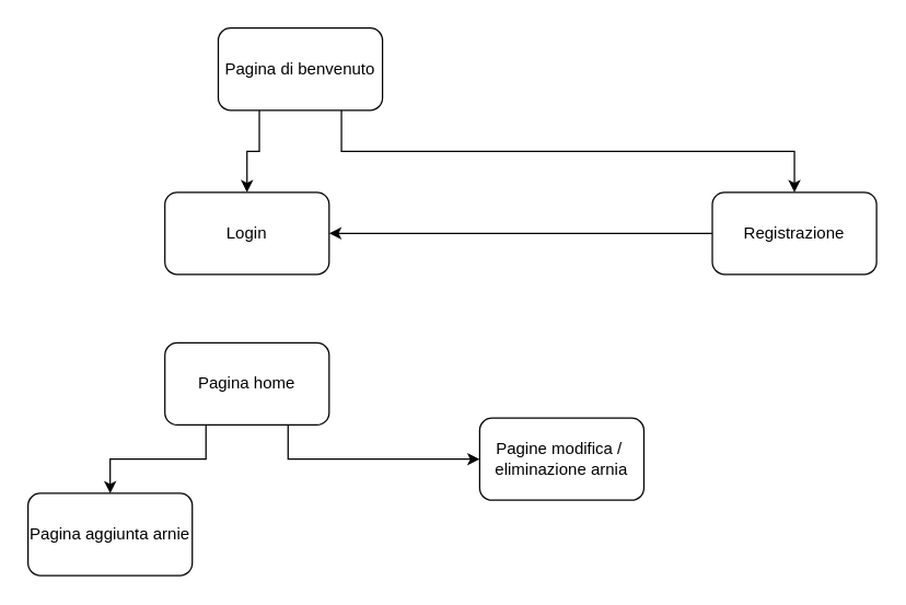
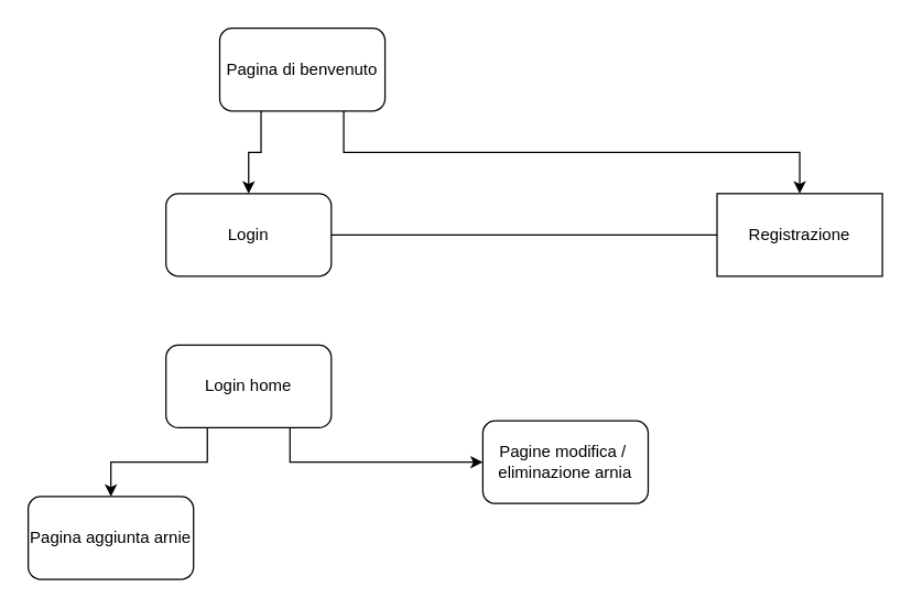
- <mxCell id="6" style="edgeStyle=orthogonalEdgeStyle;rounded=0;orthogonalLoop=1;jettySize=auto;html=1;exitX=0;exitY=0.5;exitDx=0;exitDy=0;" parent="1" source="7" target="5" edge="1"><mxGeometry relative="1" as="geometry" /></mxCell>
+ <mxCell id="6" style="edgeStyle=orthogonalEdgeStyle;rounded=0;orthogonalLoop=1;jettySize=auto;html=1;exitX=0;exitY=0.5;exitDx=0;exitDy=0;endArrow=none;" parent="1" source="7" target="5" edge="1"><mxGeometry relative="1" as="geometry" /></mxCell>
- <mxCell id="7" value="Registrazione" style="rounded=1;whiteSpace=wrap;html=1;" parent="1" vertex="1"><mxGeometry x="520" y="140" width="120" height="60" as="geometry" /></mxCell>
+ <mxCell id="7" value="Registrazione" style="whiteSpace=wrap;html=1;rounded=0;" parent="1" vertex="1"><mxGeometry x="520" y="140" width="120" height="60" as="geometry" /></mxCell>
- <mxCell id="10" value="Pagina home" style="rounded=1;whiteSpace=wrap;html=1;" parent="1" vertex="1"><mxGeometry x="120" y="250" width="120" height="60" as="geometry" /></mxCell>
+ <mxCell id="10" value="Login home" style="rounded=1;whiteSpace=wrap;html=1;" parent="1" vertex="1"><mxGeometry x="120" y="250" width="120" height="60" as="geometry" /></mxCell>
